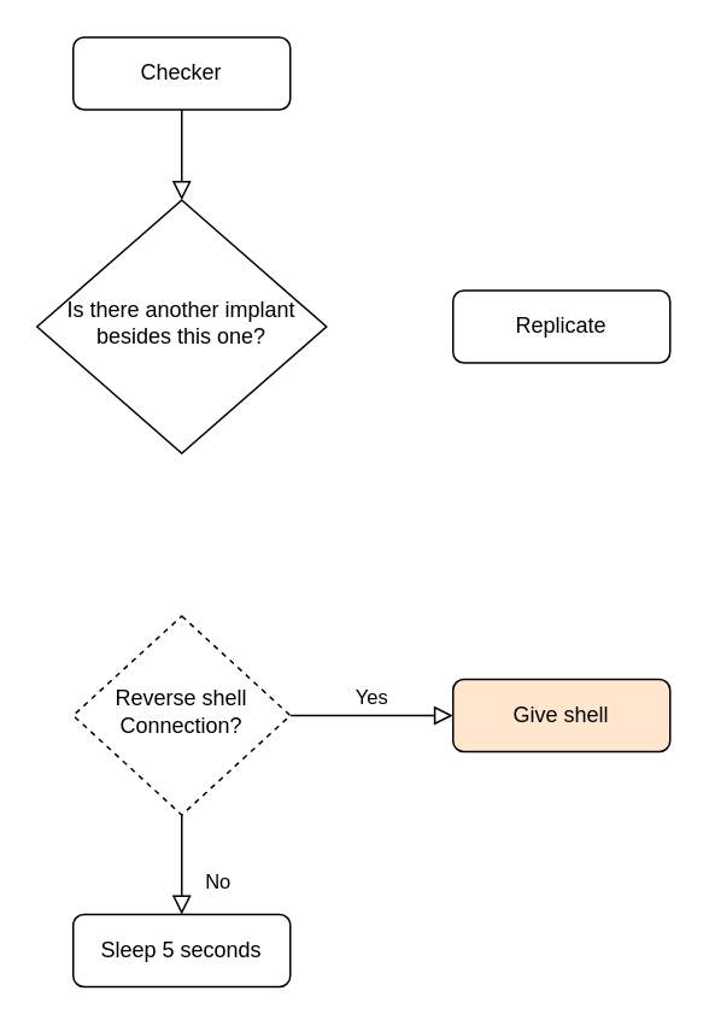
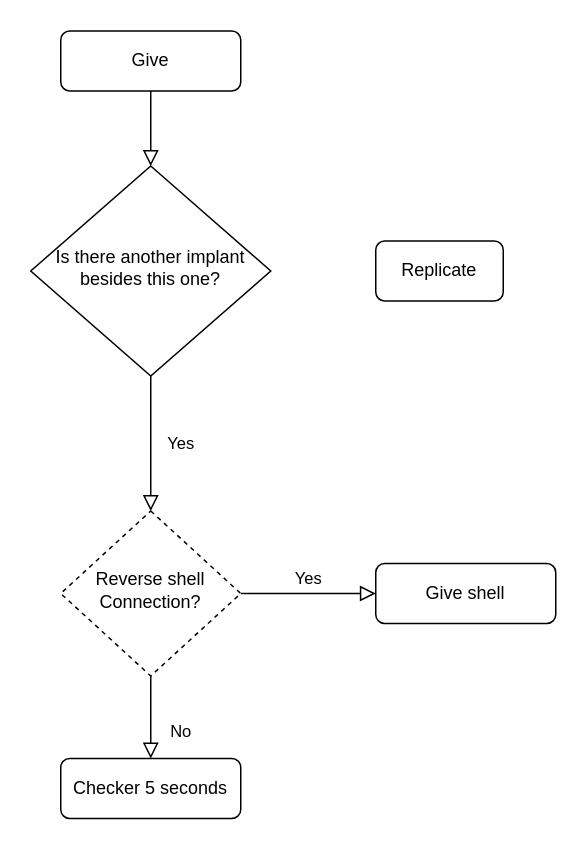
- <mxCell id="3" value="Checker" style="rounded=1;whiteSpace=wrap;html=1;fontSize=12;glass=0;strokeWidth=1;shadow=0;" parent="1" vertex="1"><mxGeometry x="40" y="20" width="120" height="40" as="geometry" /></mxCell>
+ <mxCell id="3" value="Give" style="rounded=1;whiteSpace=wrap;html=1;fontSize=12;glass=0;strokeWidth=1;shadow=0;" parent="1" vertex="1"><mxGeometry x="40" y="20" width="120" height="40" as="geometry" /></mxCell>
- <mxCell id="6" value="Replicate" style="rounded=1;whiteSpace=wrap;html=1;fontSize=12;glass=0;strokeWidth=1;shadow=0;" parent="1" vertex="1"><mxGeometry x="250" y="160" width="120" height="40" as="geometry" /></mxCell>
+ <mxCell id="6" value="Replicate" style="rounded=1;whiteSpace=wrap;html=1;fontSize=12;glass=0;strokeWidth=1;shadow=0;" parent="1" vertex="1"><mxGeometry x="250" y="160" width="85" height="40" as="geometry" /></mxCell>
+ <mxCell id="4" value="Yes" style="rounded=0;html=1;jettySize=auto;orthogonalLoop=1;fontSize=11;endArrow=block;endFill=0;endSize=8;strokeWidth=1;shadow=0;labelBackgroundColor=none;edgeStyle=orthogonalEdgeStyle;" parent="1" source="5" target="9" edge="1"><mxGeometry y="20" relative="1" as="geometry"><mxPoint as="offset" /></mxGeometry></mxCell>
- <mxCell id="11" value="Give shell" style="rounded=1;whiteSpace=wrap;html=1;fontSize=12;glass=0;strokeWidth=1;shadow=0;fillColor=#ffe6cc;" parent="1" vertex="1"><mxGeometry x="250" y="375" width="120" height="40" as="geometry" /></mxCell>
+ <mxCell id="11" value="Give shell" style="rounded=1;whiteSpace=wrap;html=1;fontSize=12;glass=0;strokeWidth=1;shadow=0;" parent="1" vertex="1"><mxGeometry x="250" y="375" width="120" height="40" as="geometry" /></mxCell>
- <mxCell id="10" value="Sleep 5 seconds" style="rounded=1;whiteSpace=wrap;html=1;fontSize=12;glass=0;strokeWidth=1;shadow=0;" parent="1" vertex="1"><mxGeometry x="40" y="505" width="120" height="40" as="geometry" /></mxCell>
+ <mxCell id="10" value="Checker 5 seconds" style="rounded=1;whiteSpace=wrap;html=1;fontSize=12;glass=0;strokeWidth=1;shadow=0;" parent="1" vertex="1"><mxGeometry x="40" y="505" width="120" height="40" as="geometry" /></mxCell>
